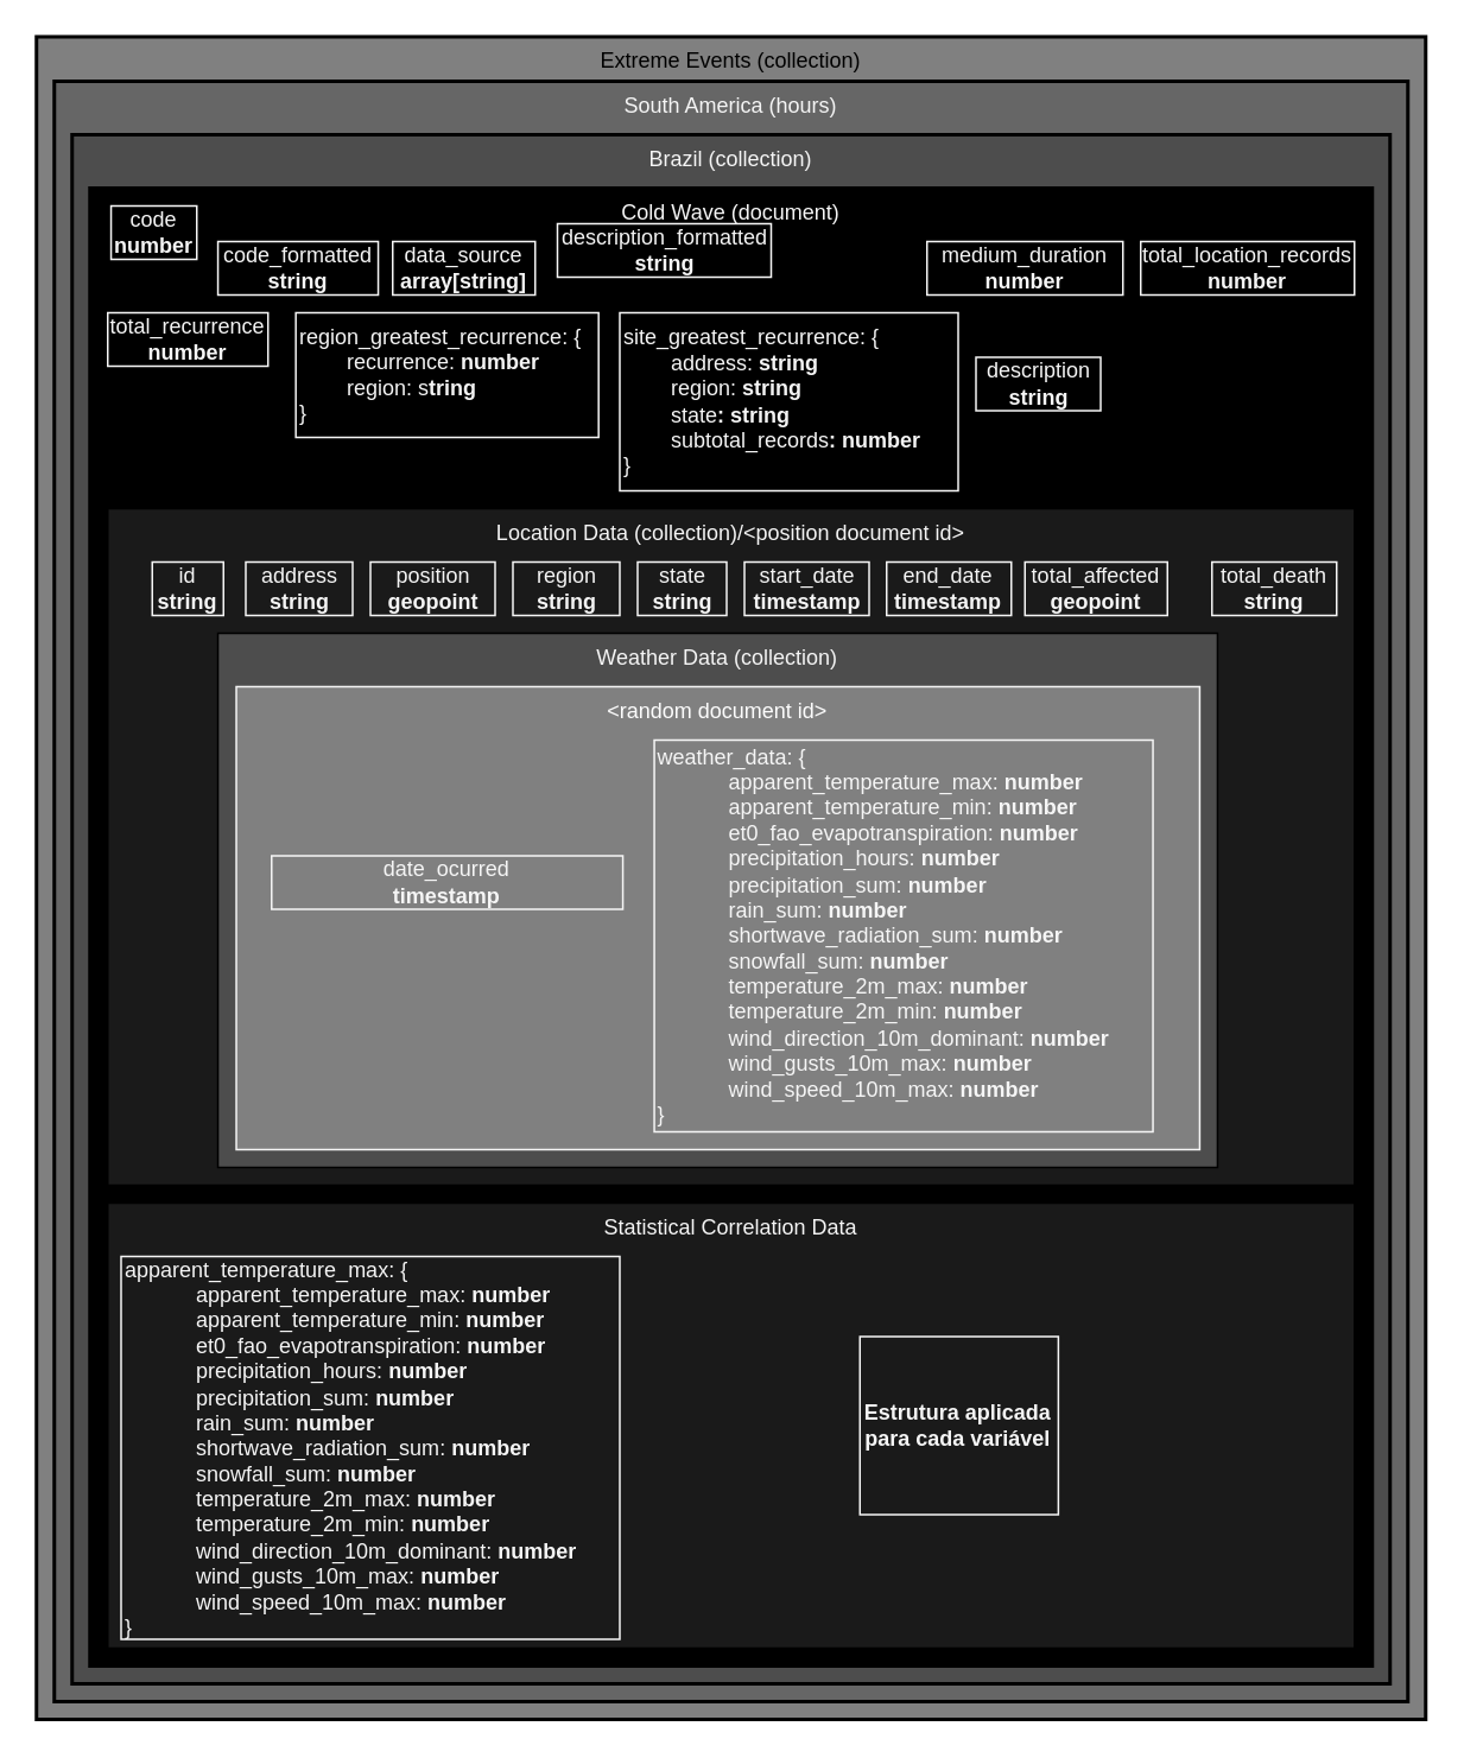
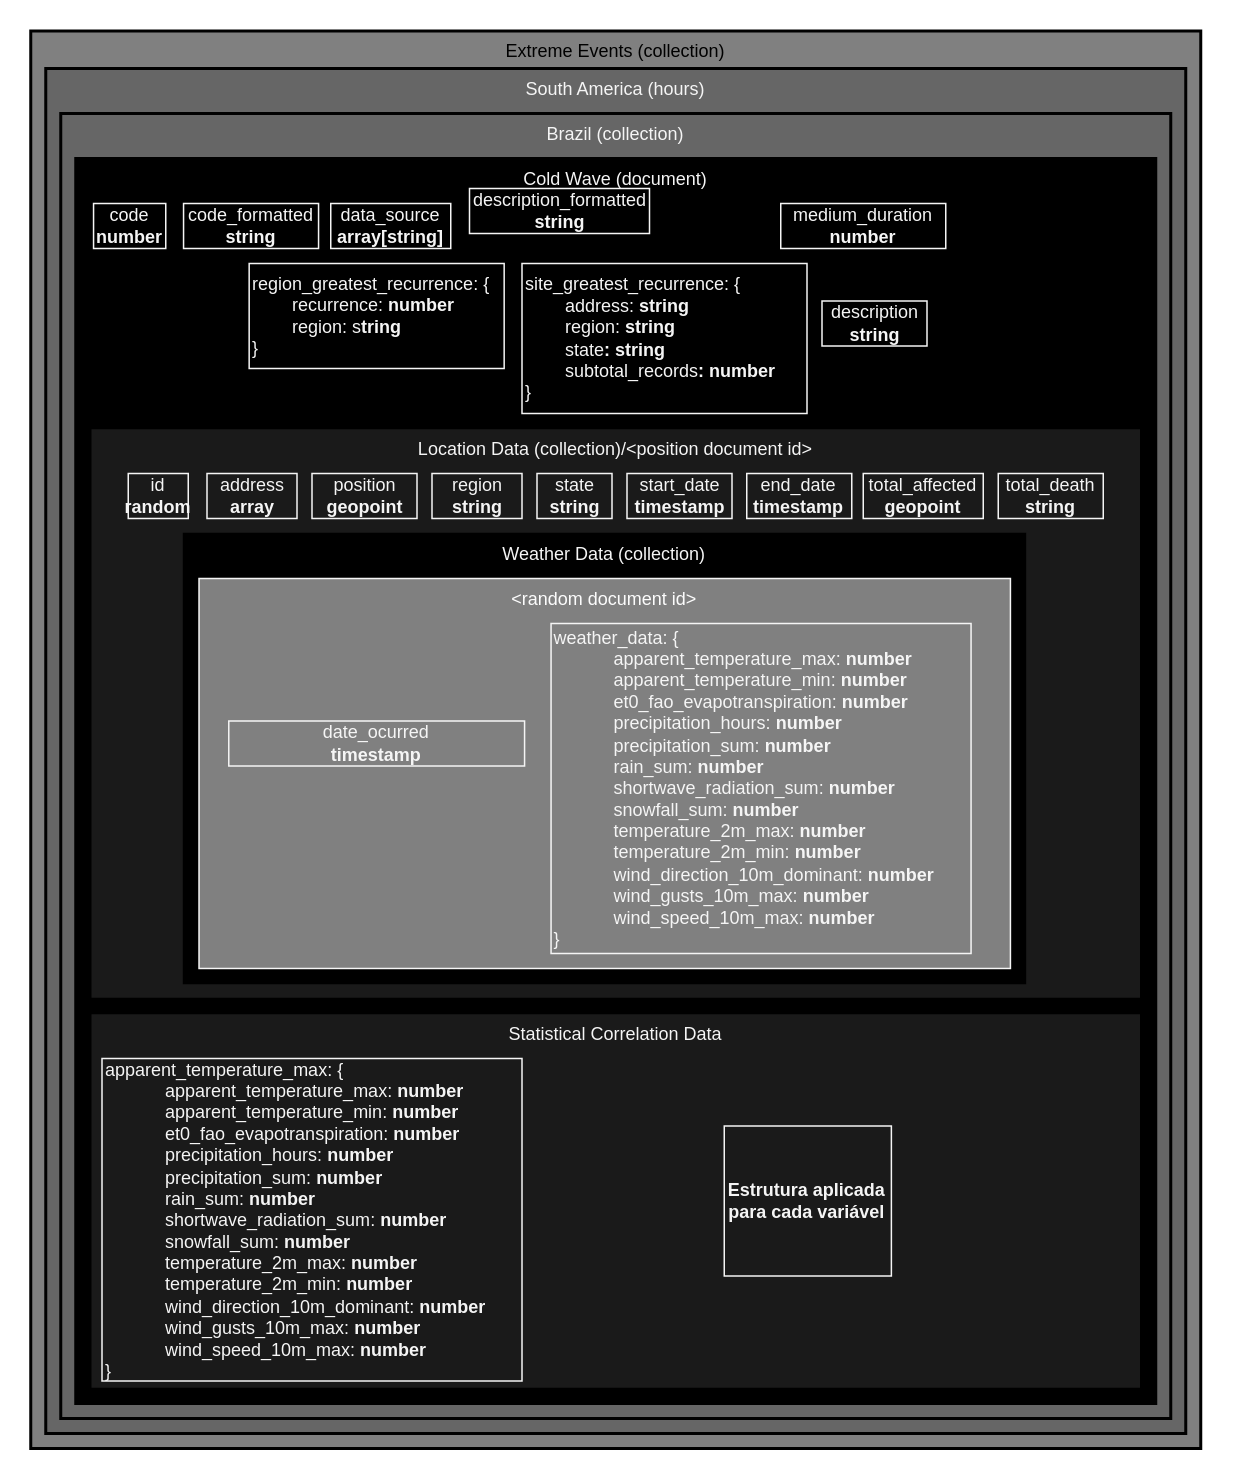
- <mxCell id="4" value="Brazil (collection)" style="whiteSpace=wrap;strokeWidth=2;verticalAlign=top;fillColor=#4D4D4D;fontColor=#F5F5F5;" vertex="1" parent="1"><mxGeometry x="40" y="75" width="740" height="870" as="geometry" /></mxCell>
+ <mxCell id="4" value="Brazil (collection)" style="whiteSpace=wrap;strokeWidth=2;verticalAlign=top;fillColor=#666666;fontColor=#F5F5F5;" vertex="1" parent="1"><mxGeometry x="40" y="75" width="740" height="870" as="geometry" /></mxCell>
- <mxCell id="6" value="code&lt;div&gt;&lt;b&gt;number&lt;/b&gt;&lt;/div&gt;" style="text;html=1;align=center;verticalAlign=middle;whiteSpace=wrap;rounded=0;strokeColor=#F5F5F5;fontColor=#F5F5F5;" vertex="1" parent="1"><mxGeometry x="61.87" y="115" width="48.13" height="30" as="geometry" /></mxCell>
+ <mxCell id="6" value="code&lt;div&gt;&lt;b&gt;number&lt;/b&gt;&lt;/div&gt;" style="text;html=1;align=center;verticalAlign=middle;whiteSpace=wrap;rounded=0;strokeColor=#F5F5F5;fontColor=#F5F5F5;" vertex="1" parent="1"><mxGeometry x="61.87" y="135" width="48.13" height="30" as="geometry" /></mxCell>
- <mxCell id="12" value="total_location_records&lt;div&gt;&lt;b&gt;number&lt;/b&gt;&lt;/div&gt;" style="text;html=1;align=center;verticalAlign=middle;whiteSpace=wrap;rounded=0;strokeColor=#F5F5F5;fontColor=#F5F5F5;" vertex="1" parent="1"><mxGeometry x="640" y="135" width="120" height="30" as="geometry" /></mxCell>
- <mxCell id="13" value="&lt;div&gt;total_recurrence&lt;/div&gt;&lt;div&gt;&lt;b&gt;number&lt;/b&gt;&lt;/div&gt;" style="text;html=1;align=center;verticalAlign=middle;whiteSpace=wrap;rounded=0;strokeColor=#F5F5F5;fontColor=#F5F5F5;" vertex="1" parent="1"><mxGeometry x="60" y="175" width="90" height="30" as="geometry" /></mxCell>
- <mxCell id="17" value="id&lt;div&gt;&lt;b&gt;string&lt;/b&gt;&lt;/div&gt;" style="text;html=1;align=center;verticalAlign=middle;whiteSpace=wrap;rounded=0;strokeColor=#F5F5F5;fontColor=#F5F5F5;" vertex="1" parent="1"><mxGeometry x="85" y="315" width="40" height="30" as="geometry" /></mxCell>
+ <mxCell id="17" value="id&lt;div&gt;&lt;b&gt;random&lt;/b&gt;&lt;/div&gt;" style="text;html=1;align=center;verticalAlign=middle;whiteSpace=wrap;rounded=0;strokeColor=#F5F5F5;fontColor=#F5F5F5;" vertex="1" parent="1"><mxGeometry x="85" y="315" width="40" height="30" as="geometry" /></mxCell>
- <mxCell id="18" value="&lt;div&gt;address&lt;/div&gt;&lt;div&gt;&lt;b&gt;string&lt;/b&gt;&lt;/div&gt;" style="text;html=1;align=center;verticalAlign=middle;whiteSpace=wrap;rounded=0;strokeColor=#F5F5F5;fontColor=#F5F5F5;" vertex="1" parent="1"><mxGeometry x="137.5" y="315" width="60" height="30" as="geometry" /></mxCell>
+ <mxCell id="18" value="&lt;div&gt;address&lt;/div&gt;&lt;div&gt;&lt;b&gt;array&lt;/b&gt;&lt;/div&gt;" style="text;html=1;align=center;verticalAlign=middle;whiteSpace=wrap;rounded=0;strokeColor=#F5F5F5;fontColor=#F5F5F5;" vertex="1" parent="1"><mxGeometry x="137.5" y="315" width="60" height="30" as="geometry" /></mxCell>
- <mxCell id="25" value="total_death&lt;div&gt;&lt;b&gt;string&lt;/b&gt;&lt;/div&gt;" style="text;html=1;align=center;verticalAlign=middle;whiteSpace=wrap;rounded=0;strokeColor=#F5F5F5;fontColor=#F5F5F5;" vertex="1" parent="1"><mxGeometry x="680" y="315" width="70" height="30" as="geometry" /></mxCell>
+ <mxCell id="25" value="total_death&lt;div&gt;&lt;b&gt;string&lt;/b&gt;&lt;/div&gt;" style="text;html=1;align=center;verticalAlign=middle;whiteSpace=wrap;rounded=0;strokeColor=#F5F5F5;fontColor=#F5F5F5;" vertex="1" parent="1"><mxGeometry x="665" y="315" width="70" height="30" as="geometry" /></mxCell>
- <mxCell id="26" value="Weather Data (collection)" style="rounded=0;whiteSpace=wrap;html=1;verticalAlign=top;fillColor=#4d4d4d;fontColor=#F5F5F5;" vertex="1" parent="1"><mxGeometry x="121.87" y="355" width="561.25" height="300" as="geometry" /></mxCell>
+ <mxCell id="26" value="Weather Data (collection)" style="rounded=0;whiteSpace=wrap;html=1;verticalAlign=top;fillColor=#000000;fontColor=#F5F5F5;" vertex="1" parent="1"><mxGeometry x="121.87" y="355" width="561.25" height="300" as="geometry" /></mxCell>
